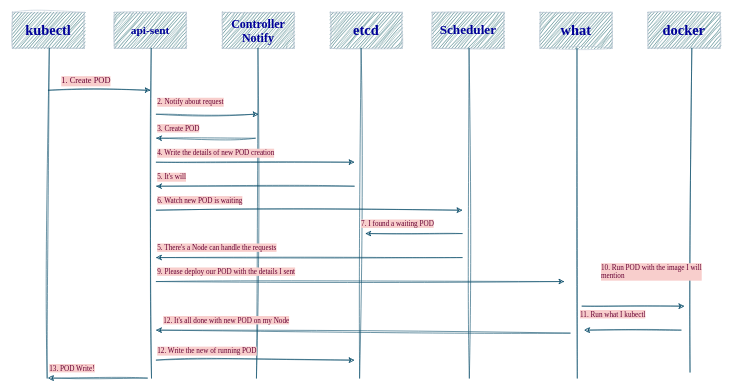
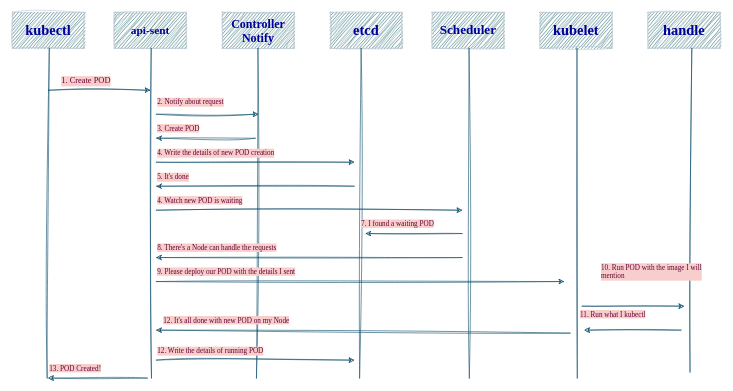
- <mxCell id="13" value="&lt;h1&gt;&lt;font color=&quot;#000099&quot; face=&quot;Lucida Console&quot;&gt;what&lt;/font&gt;&lt;/h1&gt;" style="text;html=1;align=center;verticalAlign=middle;whiteSpace=wrap;rounded=0;fontFamily=Architects Daughter;fontSource=https%3A%2F%2Ffonts.googleapis.com%2Fcss%3Ffamily%3DArchitects%2BDaughter;fontColor=#EEEEEE;" vertex="1" parent="1"><mxGeometry x="930" y="35" width="60" height="30" as="geometry" /></mxCell>
+ <mxCell id="13" value="&lt;h1&gt;&lt;font color=&quot;#000099&quot; face=&quot;Lucida Console&quot;&gt;kubelet&lt;/font&gt;&lt;/h1&gt;" style="text;html=1;align=center;verticalAlign=middle;whiteSpace=wrap;rounded=0;fontFamily=Architects Daughter;fontSource=https%3A%2F%2Ffonts.googleapis.com%2Fcss%3Ffamily%3DArchitects%2BDaughter;fontColor=#EEEEEE;" vertex="1" parent="1"><mxGeometry x="930" y="35" width="60" height="30" as="geometry" /></mxCell>
- <mxCell id="15" value="&lt;h1&gt;&lt;font color=&quot;#000099&quot; face=&quot;Lucida Console&quot;&gt;docker&lt;/font&gt;&lt;/h1&gt;" style="text;html=1;align=center;verticalAlign=middle;whiteSpace=wrap;rounded=0;fontFamily=Architects Daughter;fontSource=https%3A%2F%2Ffonts.googleapis.com%2Fcss%3Ffamily%3DArchitects%2BDaughter;fontColor=#EEEEEE;" vertex="1" parent="1"><mxGeometry x="1110" y="35" width="60" height="30" as="geometry" /></mxCell>
+ <mxCell id="15" value="&lt;h1&gt;&lt;font color=&quot;#000099&quot; face=&quot;Lucida Console&quot;&gt;handle&lt;/font&gt;&lt;/h1&gt;" style="text;html=1;align=center;verticalAlign=middle;whiteSpace=wrap;rounded=0;fontFamily=Architects Daughter;fontSource=https%3A%2F%2Ffonts.googleapis.com%2Fcss%3Ffamily%3DArchitects%2BDaughter;fontColor=#EEEEEE;" vertex="1" parent="1"><mxGeometry x="1110" y="35" width="60" height="30" as="geometry" /></mxCell>
- <mxCell id="32" value="&lt;font color=&quot;#660033&quot;&gt;5. It's will&lt;br&gt;&lt;/font&gt;" style="text;html=1;align=left;verticalAlign=middle;whiteSpace=wrap;rounded=0;fontFamily=Lucida Console;fontColor=#EEEEEE;labelBackgroundColor=#F8CECC;" vertex="1" parent="1"><mxGeometry x="260" y="280" width="120" height="30" as="geometry" /></mxCell>
+ <mxCell id="32" value="&lt;font color=&quot;#660033&quot;&gt;5. It's done&lt;br&gt;&lt;/font&gt;" style="text;html=1;align=left;verticalAlign=middle;whiteSpace=wrap;rounded=0;fontFamily=Lucida Console;fontColor=#EEEEEE;labelBackgroundColor=#F8CECC;" vertex="1" parent="1"><mxGeometry x="260" y="280" width="120" height="30" as="geometry" /></mxCell>
- <mxCell id="40" value="&lt;font color=&quot;#660033&quot;&gt;6. Watch new POD is waiting&lt;br&gt;&lt;/font&gt;" style="text;whiteSpace=wrap;html=1;fontFamily=Lucida Console;fontColor=#EEEEEE;labelBackgroundColor=#F8CECC;" vertex="1" parent="1"><mxGeometry x="260" y="320" width="210" height="30" as="geometry" /></mxCell>
+ <mxCell id="40" value="&lt;font color=&quot;#660033&quot;&gt;4. Watch new POD is waiting&lt;br&gt;&lt;/font&gt;" style="text;whiteSpace=wrap;html=1;fontFamily=Lucida Console;fontColor=#EEEEEE;labelBackgroundColor=#F8CECC;" vertex="1" parent="1"><mxGeometry x="260" y="320" width="210" height="30" as="geometry" /></mxCell>
- <mxCell id="36" value="&lt;font color=&quot;#660033&quot;&gt;5. There's a Node can handle the requests&lt;br&gt;&lt;/font&gt;" style="text;whiteSpace=wrap;html=1;fontFamily=Lucida Console;fontColor=#EEEEEE;labelBackgroundColor=#F8CECC;" vertex="1" parent="1"><mxGeometry x="260" y="399" width="310" height="30" as="geometry" /></mxCell>
+ <mxCell id="36" value="&lt;font color=&quot;#660033&quot;&gt;8. There's a Node can handle the requests&lt;br&gt;&lt;/font&gt;" style="text;whiteSpace=wrap;html=1;fontFamily=Lucida Console;fontColor=#EEEEEE;labelBackgroundColor=#F8CECC;" vertex="1" parent="1"><mxGeometry x="260" y="399" width="310" height="30" as="geometry" /></mxCell>
- <mxCell id="47" value="&lt;font color=&quot;#660033&quot;&gt;12. Write the new of running POD&lt;br&gt;&lt;/font&gt;" style="text;html=1;align=left;verticalAlign=middle;whiteSpace=wrap;rounded=0;fontFamily=Lucida Console;fontColor=#EEEEEE;labelBackgroundColor=#F8CECC;" vertex="1" parent="1"><mxGeometry x="260" y="570" width="310" height="30" as="geometry" /></mxCell>
+ <mxCell id="47" value="&lt;font color=&quot;#660033&quot;&gt;12. Write the details of running POD&lt;br&gt;&lt;/font&gt;" style="text;html=1;align=left;verticalAlign=middle;whiteSpace=wrap;rounded=0;fontFamily=Lucida Console;fontColor=#EEEEEE;labelBackgroundColor=#F8CECC;" vertex="1" parent="1"><mxGeometry x="260" y="570" width="310" height="30" as="geometry" /></mxCell>
- <mxCell id="49" value="&lt;font color=&quot;#660033&quot;&gt;13. POD Write!&lt;br&gt;&lt;/font&gt;" style="text;whiteSpace=wrap;html=1;fontFamily=Lucida Console;fontColor=#EEEEEE;labelBackgroundColor=#F8CECC;" vertex="1" parent="1"><mxGeometry x="80" y="600" width="190" height="20" as="geometry" /></mxCell>
+ <mxCell id="49" value="&lt;font color=&quot;#660033&quot;&gt;13. POD Created!&lt;br&gt;&lt;/font&gt;" style="text;whiteSpace=wrap;html=1;fontFamily=Lucida Console;fontColor=#EEEEEE;labelBackgroundColor=#F8CECC;" vertex="1" parent="1"><mxGeometry x="80" y="600" width="190" height="20" as="geometry" /></mxCell>
